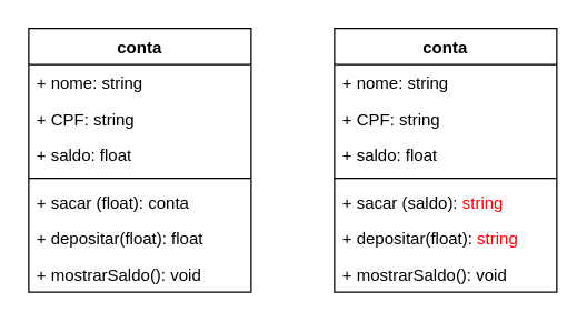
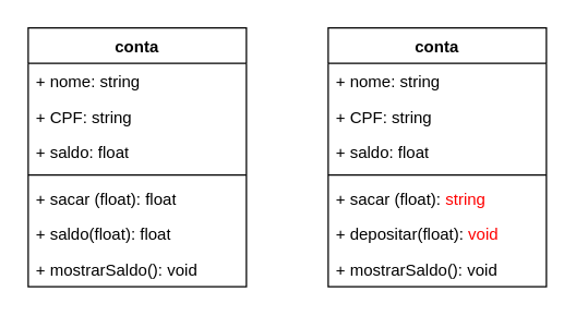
- <mxCell id="7" value="+ sacar (float): conta" style="text;strokeColor=none;fillColor=none;align=left;verticalAlign=top;spacingLeft=4;spacingRight=4;overflow=hidden;rotatable=0;points=[[0,0.5],[1,0.5]];portConstraint=eastwest;whiteSpace=wrap;html=1;" vertex="1" parent="2"><mxGeometry y="112" width="160" height="26" as="geometry" /></mxCell>
+ <mxCell id="7" value="+ sacar (float): float" style="text;strokeColor=none;fillColor=none;align=left;verticalAlign=top;spacingLeft=4;spacingRight=4;overflow=hidden;rotatable=0;points=[[0,0.5],[1,0.5]];portConstraint=eastwest;whiteSpace=wrap;html=1;" vertex="1" parent="2"><mxGeometry y="112" width="160" height="26" as="geometry" /></mxCell>
- <mxCell id="15" value="+ sacar (saldo): &lt;span&gt;&lt;font style=&quot;color: rgb(255, 0, 0);&quot;&gt;string&lt;/font&gt;&lt;/span&gt;" style="text;strokeColor=none;fillColor=none;align=left;verticalAlign=top;spacingLeft=4;spacingRight=4;overflow=hidden;rotatable=0;points=[[0,0.5],[1,0.5]];portConstraint=eastwest;whiteSpace=wrap;html=1;" vertex="1" parent="10"><mxGeometry y="112" width="160" height="26" as="geometry" /></mxCell>
+ <mxCell id="15" value="+ sacar (float): &lt;span&gt;&lt;font style=&quot;color: rgb(255, 0, 0);&quot;&gt;string&lt;/font&gt;&lt;/span&gt;" style="text;strokeColor=none;fillColor=none;align=left;verticalAlign=top;spacingLeft=4;spacingRight=4;overflow=hidden;rotatable=0;points=[[0,0.5],[1,0.5]];portConstraint=eastwest;whiteSpace=wrap;html=1;" vertex="1" parent="10"><mxGeometry y="112" width="160" height="26" as="geometry" /></mxCell>
- <mxCell id="8" value="+ depositar(float): float" style="text;strokeColor=none;fillColor=none;align=left;verticalAlign=top;spacingLeft=4;spacingRight=4;overflow=hidden;rotatable=0;points=[[0,0.5],[1,0.5]];portConstraint=eastwest;whiteSpace=wrap;html=1;" vertex="1" parent="2"><mxGeometry y="138" width="160" height="26" as="geometry" /></mxCell>
+ <mxCell id="8" value="+ saldo(float): float" style="text;strokeColor=none;fillColor=none;align=left;verticalAlign=top;spacingLeft=4;spacingRight=4;overflow=hidden;rotatable=0;points=[[0,0.5],[1,0.5]];portConstraint=eastwest;whiteSpace=wrap;html=1;" vertex="1" parent="2"><mxGeometry y="138" width="160" height="26" as="geometry" /></mxCell>
- <mxCell id="16" value="+ depositar(float): &lt;font style=&quot;color: rgb(255, 0, 0);&quot;&gt;string&lt;/font&gt;" style="text;strokeColor=none;fillColor=none;align=left;verticalAlign=top;spacingLeft=4;spacingRight=4;overflow=hidden;rotatable=0;points=[[0,0.5],[1,0.5]];portConstraint=eastwest;whiteSpace=wrap;html=1;" vertex="1" parent="10"><mxGeometry y="138" width="160" height="26" as="geometry" /></mxCell>
+ <mxCell id="16" value="+ depositar(float): &lt;font style=&quot;color: rgb(255, 0, 0);&quot;&gt;void&lt;/font&gt;" style="text;strokeColor=none;fillColor=none;align=left;verticalAlign=top;spacingLeft=4;spacingRight=4;overflow=hidden;rotatable=0;points=[[0,0.5],[1,0.5]];portConstraint=eastwest;whiteSpace=wrap;html=1;" vertex="1" parent="10"><mxGeometry y="138" width="160" height="26" as="geometry" /></mxCell>
